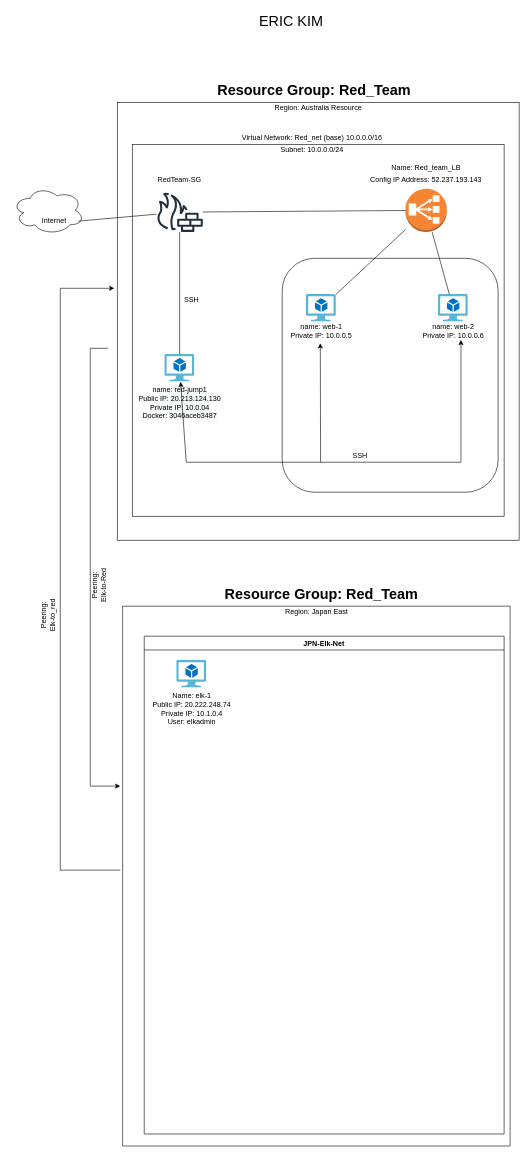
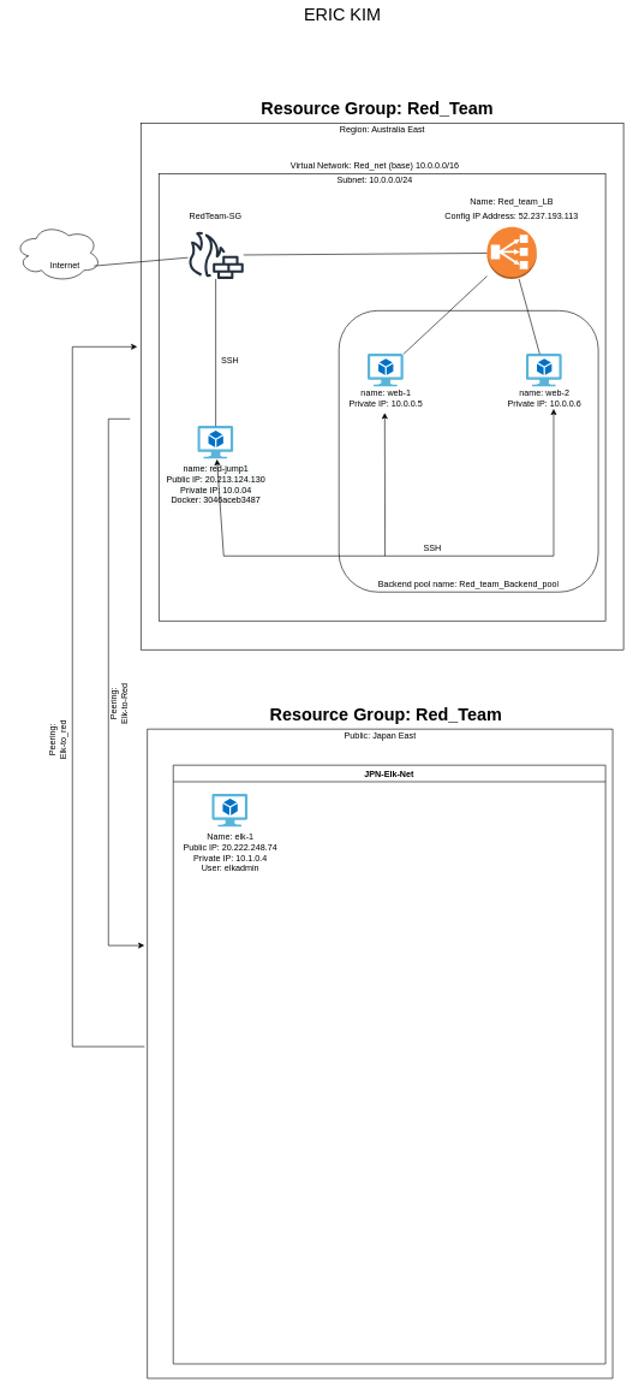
- <mxCell id="30" value="&lt;font style=&quot;font-size: 24px&quot;&gt;ERIC KIM&lt;/font&gt;" style="text;html=1;strokeColor=none;fillColor=none;align=center;verticalAlign=middle;whiteSpace=wrap;rounded=0;" parent="1" vertex="1"><mxGeometry x="390" y="20" width="190" height="30" as="geometry" /></mxCell>
+ <mxCell id="30" value="&lt;font style=&quot;font-size: 24px&quot;&gt;ERIC KIM&lt;/font&gt;" style="text;html=1;strokeColor=none;fillColor=none;align=center;verticalAlign=middle;whiteSpace=wrap;rounded=0;" parent="1" vertex="1"><mxGeometry x="380" y="5" width="190" height="30" as="geometry" /></mxCell>
- <mxCell id="6" value="Region: Australia Resource" style="text;html=1;strokeColor=none;fillColor=none;align=center;verticalAlign=middle;whiteSpace=wrap;overflow=hidden;" parent="1" vertex="1"><mxGeometry x="412.5" y="170" width="235" height="20" as="geometry" /></mxCell>
+ <mxCell id="6" value="Region: Australia East" style="text;html=1;strokeColor=none;fillColor=none;align=center;verticalAlign=middle;whiteSpace=wrap;overflow=hidden;" parent="1" vertex="1"><mxGeometry x="412.5" y="170" width="235" height="20" as="geometry" /></mxCell>
- <mxCell id="15" value="Config IP Address: 52.237.193.143" style="text;html=1;strokeColor=none;fillColor=none;align=center;verticalAlign=middle;whiteSpace=wrap;overflow=hidden;" parent="1" vertex="1"><mxGeometry x="615" y="290" width="190" height="20" as="geometry" /></mxCell>
+ <mxCell id="15" value="Config IP Address: 52.237.193.113" style="text;html=1;strokeColor=none;fillColor=none;align=center;verticalAlign=middle;whiteSpace=wrap;overflow=hidden;" parent="1" vertex="1"><mxGeometry x="615" y="290" width="190" height="20" as="geometry" /></mxCell>
+ <mxCell id="18" value="Backend pool name: Red_team_Backend_pool" style="text;html=1;strokeColor=none;fillColor=none;align=center;verticalAlign=middle;whiteSpace=wrap;overflow=hidden;" parent="1" vertex="1"><mxGeometry x="520" y="800" width="260" height="20" as="geometry" /></mxCell>
- <mxCell id="32" value="Region: Japan East" style="text;html=1;strokeColor=none;fillColor=none;align=center;verticalAlign=middle;whiteSpace=wrap;overflow=hidden;" parent="31" vertex="1"><mxGeometry x="205.5" width="235" height="20" as="geometry" /></mxCell>
+ <mxCell id="32" value="Public: Japan East" style="text;html=1;strokeColor=none;fillColor=none;align=center;verticalAlign=middle;whiteSpace=wrap;overflow=hidden;" parent="31" vertex="1"><mxGeometry x="205.5" width="235" height="20" as="geometry" /></mxCell>
